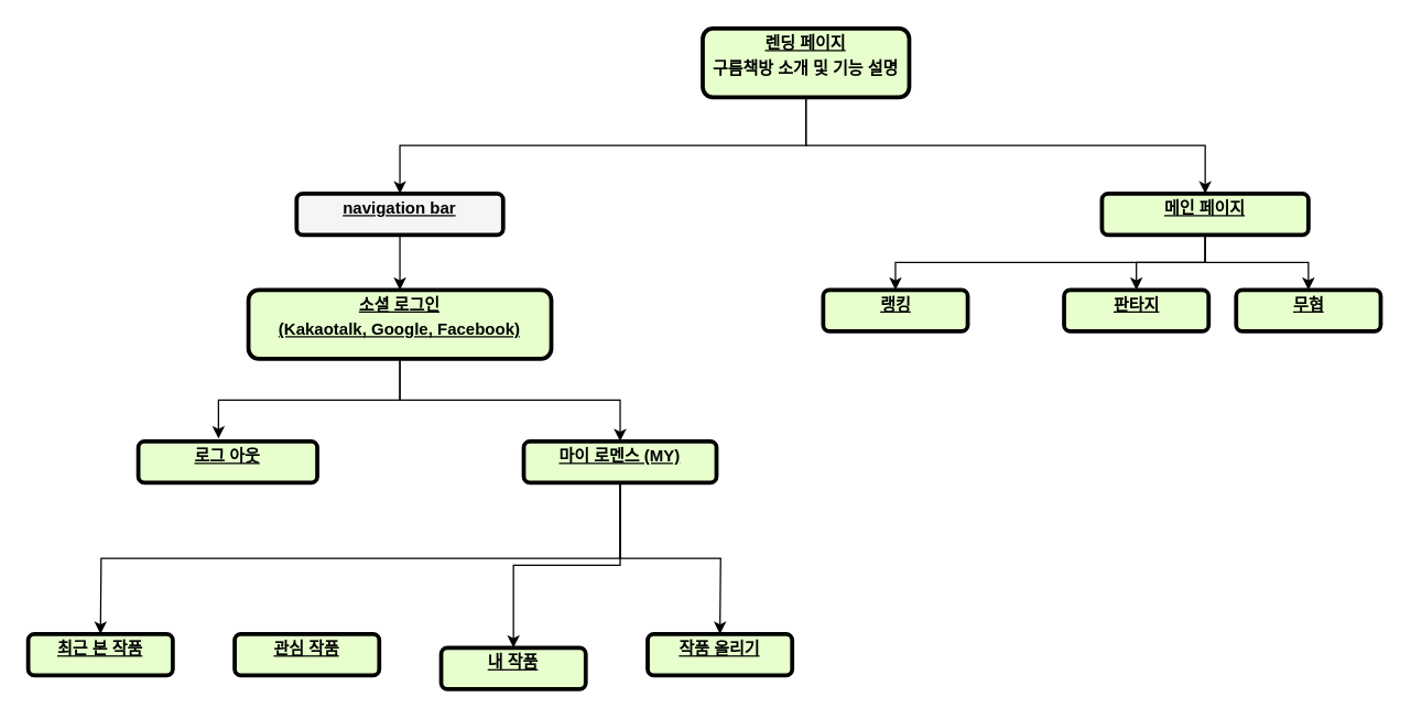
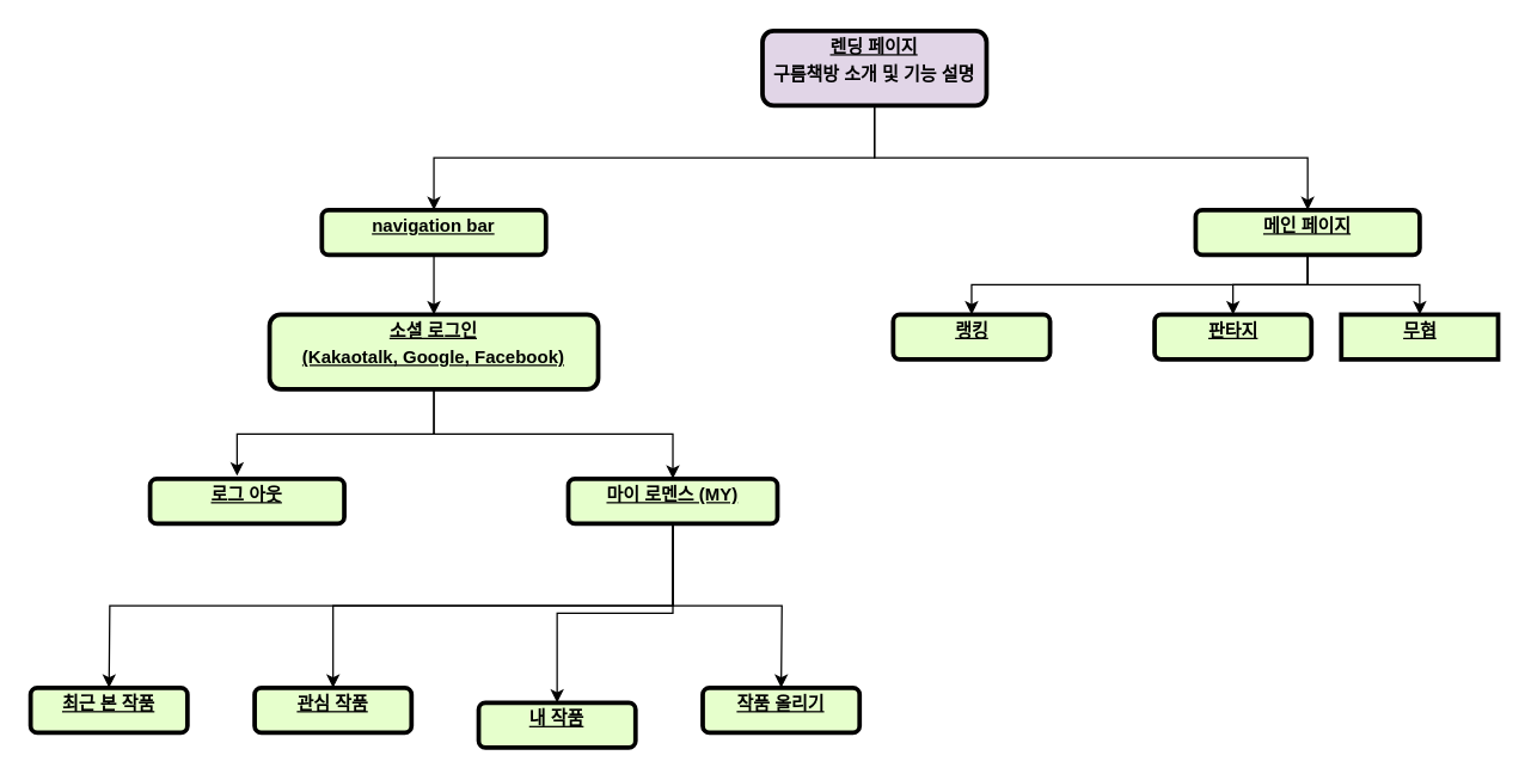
- <mxCell id="4" value="&lt;p style=&quot;margin: 0px ; margin-top: 4px ; text-align: center ; text-decoration: underline&quot;&gt;렌딩 페이지&lt;/p&gt;&lt;p style=&quot;margin: 4px 0px 0px ; text-align: center&quot;&gt;구름책방 소개&amp;nbsp;및 기능 설명&lt;/p&gt;" style="verticalAlign=middle;align=center;overflow=fill;fontSize=12;fontFamily=Helvetica;html=1;rounded=1;fontStyle=1;strokeWidth=3;fillColor=#E6FFCC" parent="1" vertex="1"><mxGeometry x="510" y="20" width="150" height="50" as="geometry" /></mxCell>
+ <mxCell id="4" value="&lt;p style=&quot;margin: 0px ; margin-top: 4px ; text-align: center ; text-decoration: underline&quot;&gt;렌딩 페이지&lt;/p&gt;&lt;p style=&quot;margin: 4px 0px 0px ; text-align: center&quot;&gt;구름책방 소개&amp;nbsp;및 기능 설명&lt;/p&gt;" style="verticalAlign=middle;align=center;overflow=fill;fontSize=12;fontFamily=Helvetica;html=1;rounded=1;fontStyle=1;strokeWidth=3;fillColor=#e1d5e7;" parent="1" vertex="1"><mxGeometry x="510" y="20" width="150" height="50" as="geometry" /></mxCell>
- <mxCell id="6" value="&lt;p style=&quot;margin: 0px ; margin-top: 4px ; text-align: center ; text-decoration: underline&quot;&gt;&lt;span&gt;navigation bar&lt;/span&gt;&lt;br&gt;&lt;/p&gt;" style="verticalAlign=middle;align=center;overflow=fill;fontSize=12;fontFamily=Helvetica;html=1;rounded=1;fontStyle=1;strokeWidth=3;fillColor=#f5f5f5;" vertex="1" parent="1"><mxGeometry x="215" y="140" width="150" height="30" as="geometry" /></mxCell>
+ <mxCell id="6" value="&lt;p style=&quot;margin: 0px ; margin-top: 4px ; text-align: center ; text-decoration: underline&quot;&gt;&lt;span&gt;navigation bar&lt;/span&gt;&lt;br&gt;&lt;/p&gt;" style="verticalAlign=middle;align=center;overflow=fill;fontSize=12;fontFamily=Helvetica;html=1;rounded=1;fontStyle=1;strokeWidth=3;fillColor=#E6FFCC" vertex="1" parent="1"><mxGeometry x="215" y="140" width="150" height="30" as="geometry" /></mxCell>
- <mxCell id="26" value="&lt;p style=&quot;margin: 0px ; margin-top: 4px ; text-align: center ; text-decoration: underline&quot;&gt;무협&lt;/p&gt;" style="verticalAlign=middle;align=center;overflow=fill;fontSize=12;fontFamily=Helvetica;html=1;rounded=1;fontStyle=1;strokeWidth=3;fillColor=#E6FFCC" vertex="1" parent="1"><mxGeometry x="897.5" y="210" width="105" height="30" as="geometry" /></mxCell>
+ <mxCell id="26" value="&lt;p style=&quot;margin: 0px ; margin-top: 4px ; text-align: center ; text-decoration: underline&quot;&gt;무협&lt;/p&gt;" style="verticalAlign=middle;align=center;overflow=fill;fontSize=12;fontFamily=Helvetica;html=1;fontStyle=1;strokeWidth=3;fillColor=#E6FFCC;rounded=0;" vertex="1" parent="1"><mxGeometry x="897.5" y="210" width="105" height="30" as="geometry" /></mxCell>
+ <mxCell id="13" style="edgeStyle=orthogonalEdgeStyle;rounded=0;orthogonalLoop=1;jettySize=auto;html=1;exitX=0.5;exitY=1;exitDx=0;exitDy=0;entryX=0.5;entryY=0;entryDx=0;entryDy=0;" edge="1" parent="1" source="15" target="17"><mxGeometry relative="1" as="geometry" /></mxCell>
